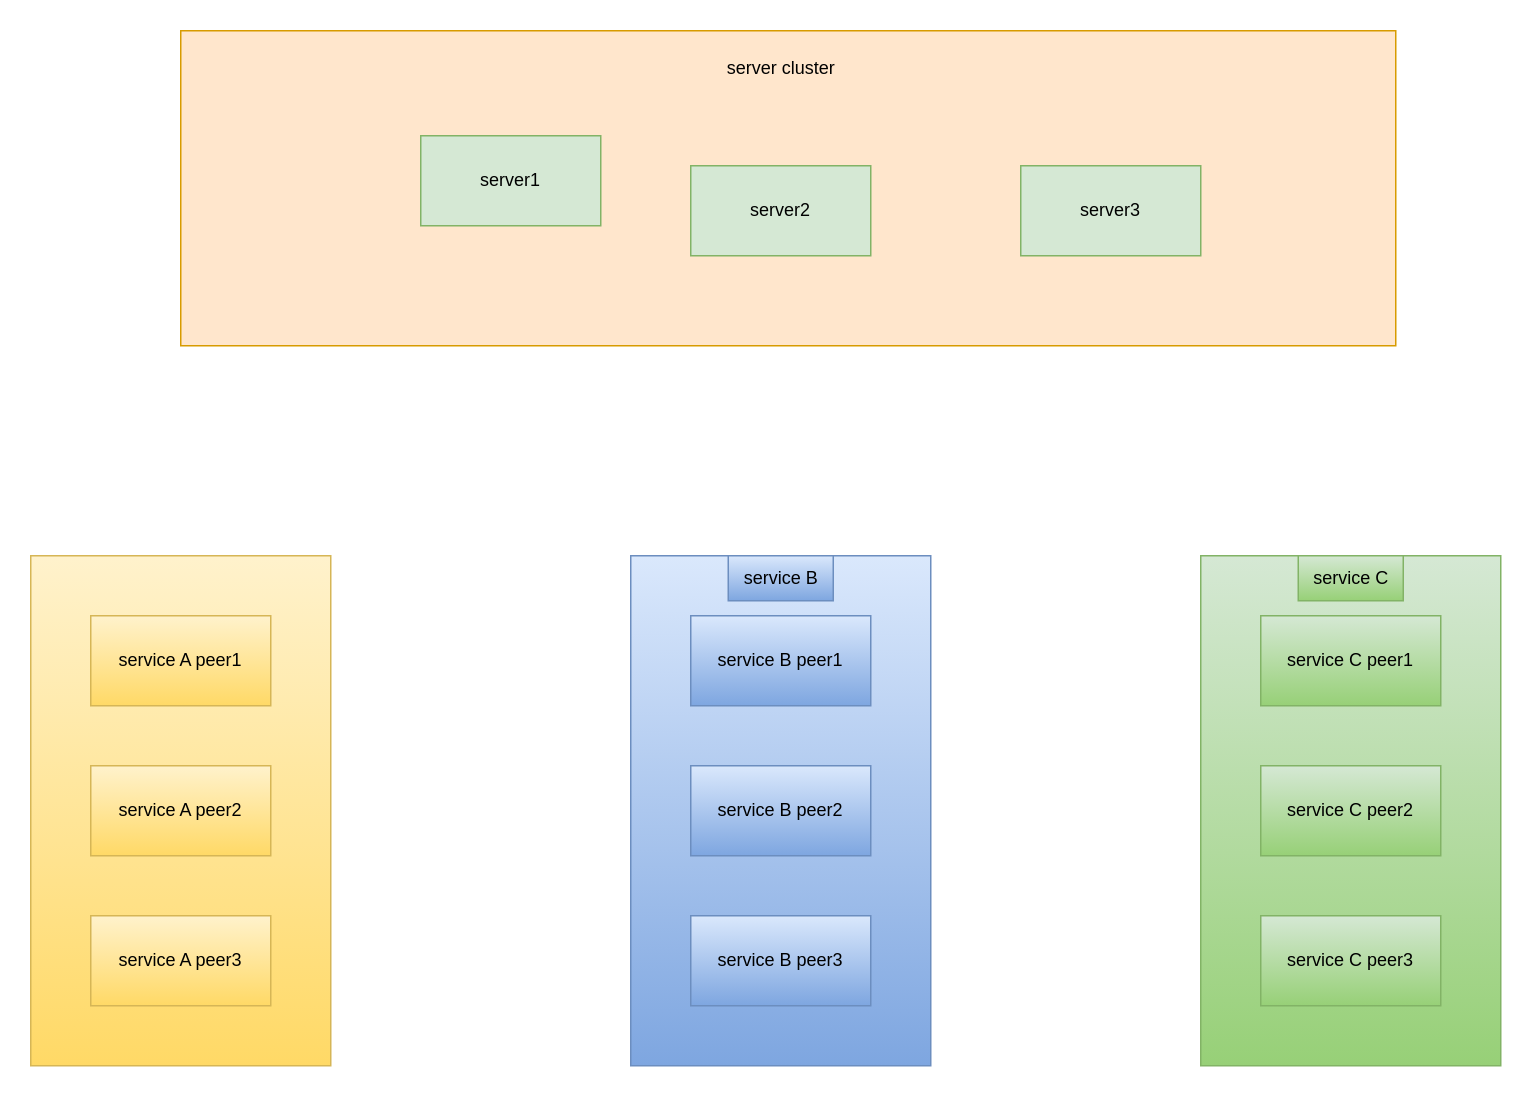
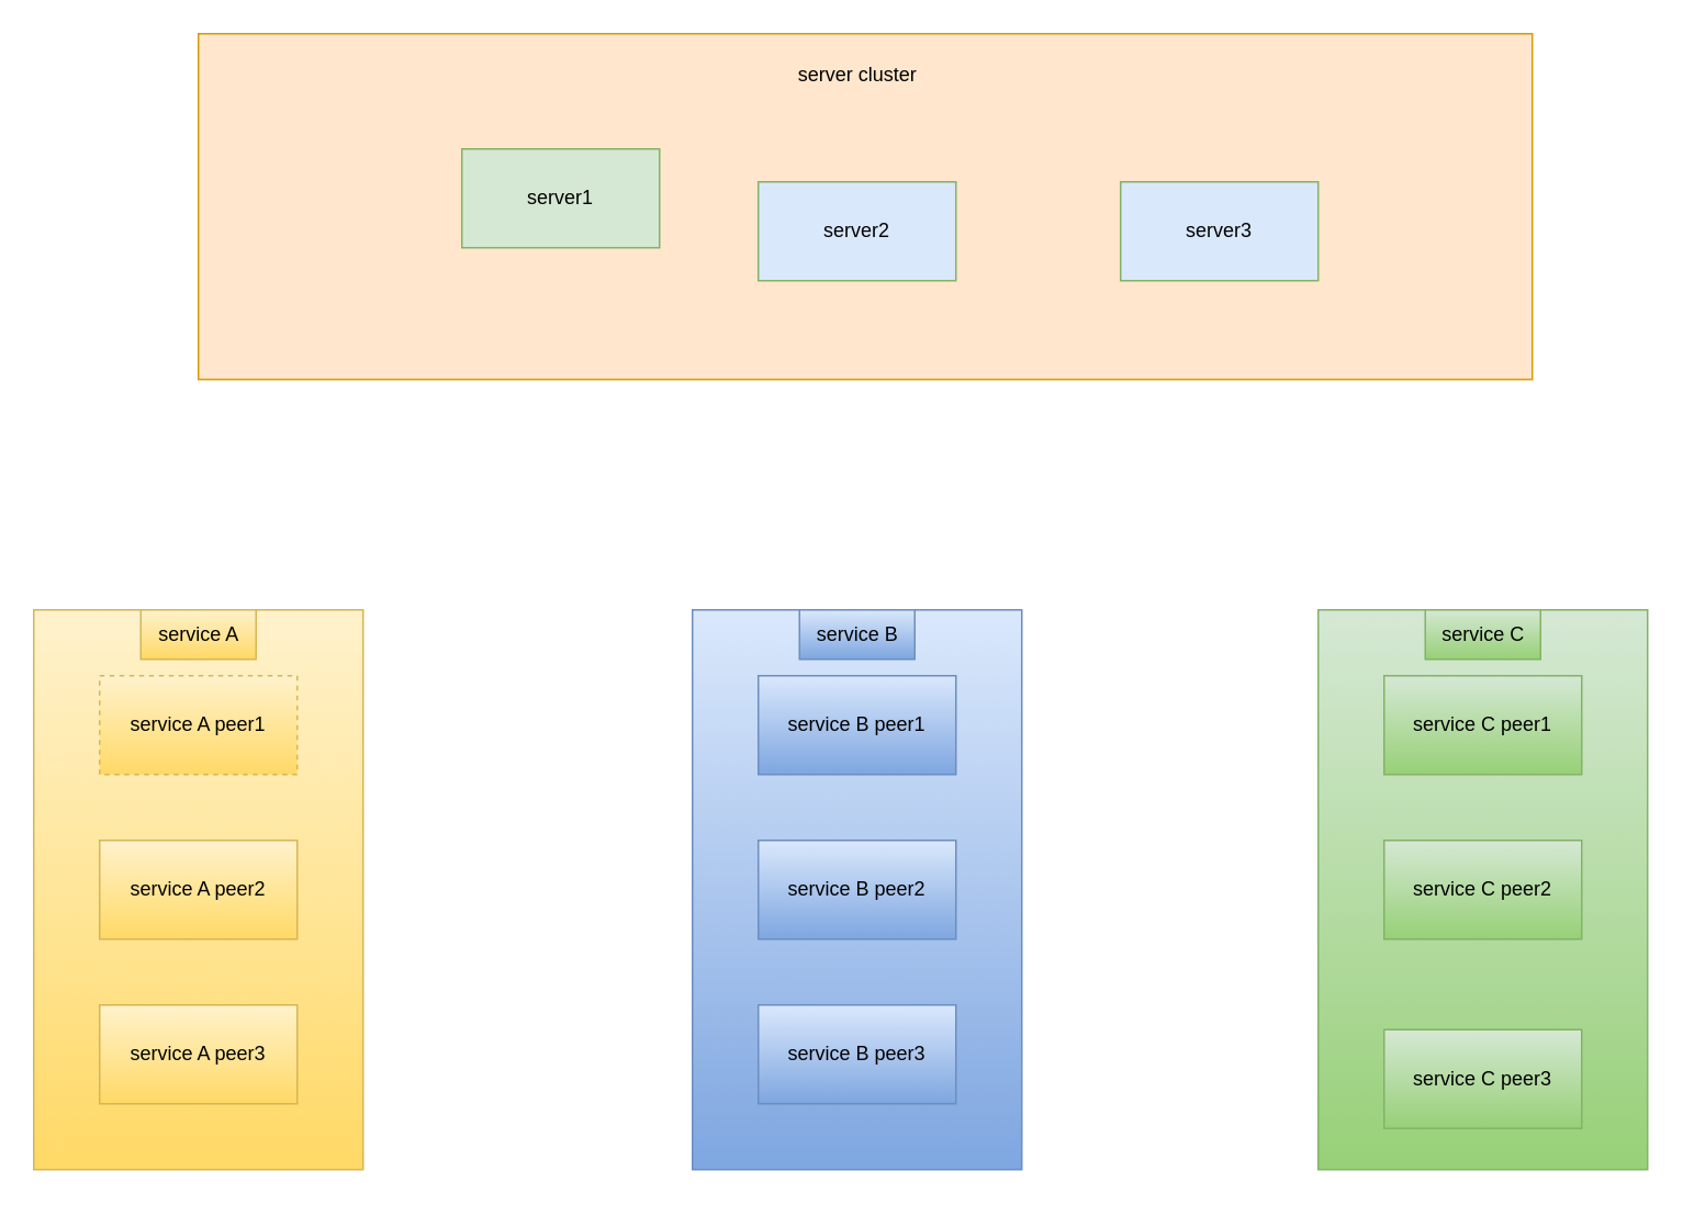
- <mxCell id="5" value="server2" style="whiteSpace=wrap;html=1;fillColor=#d5e8d4;strokeColor=#82b366;" vertex="1" parent="1"><mxGeometry x="460" y="110" width="120" height="60" as="geometry" /></mxCell>
+ <mxCell id="5" value="server2" style="whiteSpace=wrap;html=1;fillColor=#dae8fc;strokeColor=#82b366;" vertex="1" parent="1"><mxGeometry x="460" y="110" width="120" height="60" as="geometry" /></mxCell>
- <mxCell id="6" value="server3" style="whiteSpace=wrap;html=1;fillColor=#d5e8d4;strokeColor=#82b366;" vertex="1" parent="1"><mxGeometry x="680" y="110" width="120" height="60" as="geometry" /></mxCell>
+ <mxCell id="6" value="server3" style="whiteSpace=wrap;html=1;fillColor=#dae8fc;strokeColor=#82b366;" vertex="1" parent="1"><mxGeometry x="680" y="110" width="120" height="60" as="geometry" /></mxCell>
+ <mxCell id="11" value="service A" style="text;html=1;align=center;verticalAlign=middle;resizable=0;points=[];autosize=1;strokeColor=#d6b656;fillColor=#fff2cc;gradientColor=#ffd966;" vertex="1" parent="1"><mxGeometry x="85" y="370" width="70" height="30" as="geometry" /></mxCell>
- <mxCell id="8" value="service A peer1" style="whiteSpace=wrap;html=1;fillColor=#fff2cc;strokeColor=#d6b656;gradientColor=#ffd966;" vertex="1" parent="1"><mxGeometry x="60" y="410" width="120" height="60" as="geometry" /></mxCell>
+ <mxCell id="8" value="service A peer1" style="whiteSpace=wrap;html=1;fillColor=#fff2cc;strokeColor=#d6b656;gradientColor=#ffd966;dashed=1;" vertex="1" parent="1"><mxGeometry x="60" y="410" width="120" height="60" as="geometry" /></mxCell>
- <mxCell id="20" value="service C peer3" style="whiteSpace=wrap;html=1;fillColor=#d5e8d4;gradientColor=#97d077;strokeColor=#82b366;" vertex="1" parent="1"><mxGeometry x="840" y="610" width="120" height="60" as="geometry" /></mxCell>
+ <mxCell id="20" value="service C peer3" style="whiteSpace=wrap;html=1;fillColor=#d5e8d4;gradientColor=#97d077;strokeColor=#82b366;" vertex="1" parent="1"><mxGeometry x="840" y="625" width="120" height="60" as="geometry" /></mxCell>
